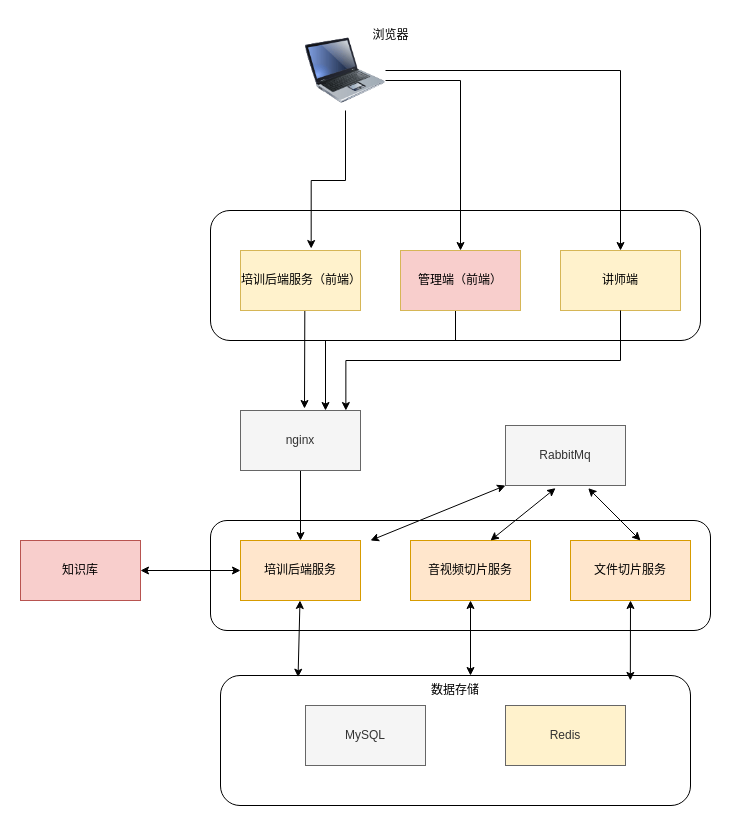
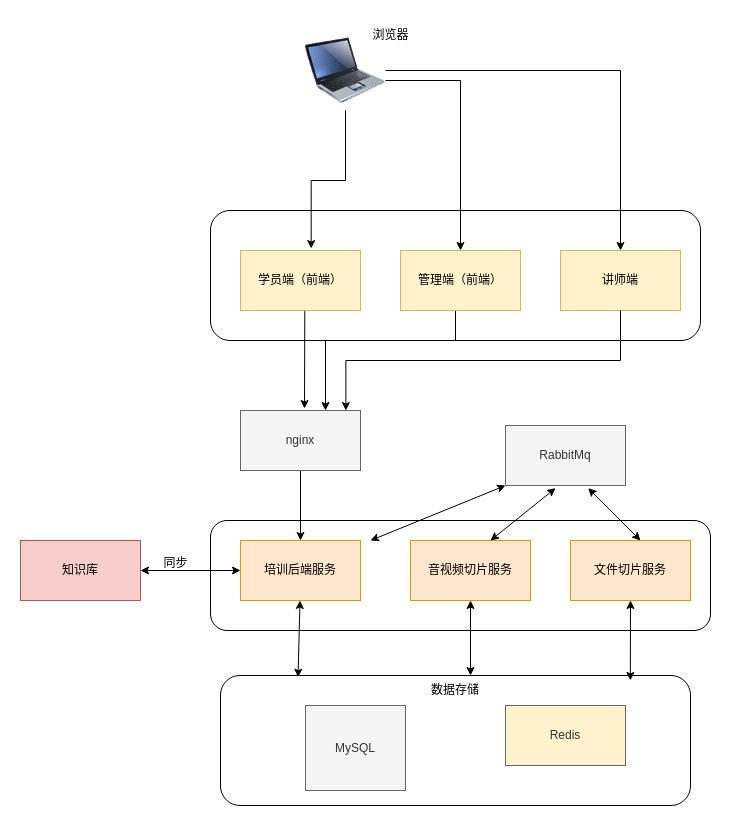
- <mxCell id="9" value="培训后端服务（前端）" style="rounded=0;whiteSpace=wrap;html=1;fillColor=#fff2cc;strokeColor=#d6b656;" vertex="1" parent="1"><mxGeometry x="240" y="250" width="120" height="60" as="geometry" /></mxCell>
+ <mxCell id="9" value="学员端（前端）" style="rounded=0;whiteSpace=wrap;html=1;fillColor=#fff2cc;strokeColor=#d6b656;" vertex="1" parent="1"><mxGeometry x="240" y="250" width="120" height="60" as="geometry" /></mxCell>
- <mxCell id="11" value="管理端（前端）" style="rounded=0;whiteSpace=wrap;html=1;fillColor=#f8cecc;strokeColor=#d6b656;" vertex="1" parent="1"><mxGeometry x="400" y="250" width="120" height="60" as="geometry" /></mxCell>
+ <mxCell id="11" value="管理端（前端）" style="rounded=0;whiteSpace=wrap;html=1;fillColor=#fff2cc;strokeColor=#d6b656;" vertex="1" parent="1"><mxGeometry x="400" y="250" width="120" height="60" as="geometry" /></mxCell>
+ <mxCell id="33" value="同步" style="text;html=1;align=center;verticalAlign=middle;resizable=0;points=[];autosize=1;strokeColor=none;fillColor=none;" vertex="1" parent="1"><mxGeometry x="150" y="548" width="50" height="30" as="geometry" /></mxCell>
- <mxCell id="15" value="MySQL" style="rounded=0;whiteSpace=wrap;html=1;fillColor=#f5f5f5;fontColor=#333333;strokeColor=#666666;" vertex="1" parent="1"><mxGeometry x="305" y="705" width="120" height="60" as="geometry" /></mxCell>
+ <mxCell id="15" value="MySQL" style="rounded=0;whiteSpace=wrap;html=1;fillColor=#f5f5f5;fontColor=#333333;strokeColor=#666666;" vertex="1" parent="1"><mxGeometry x="305" y="705" width="100" height="85" as="geometry" /></mxCell>
